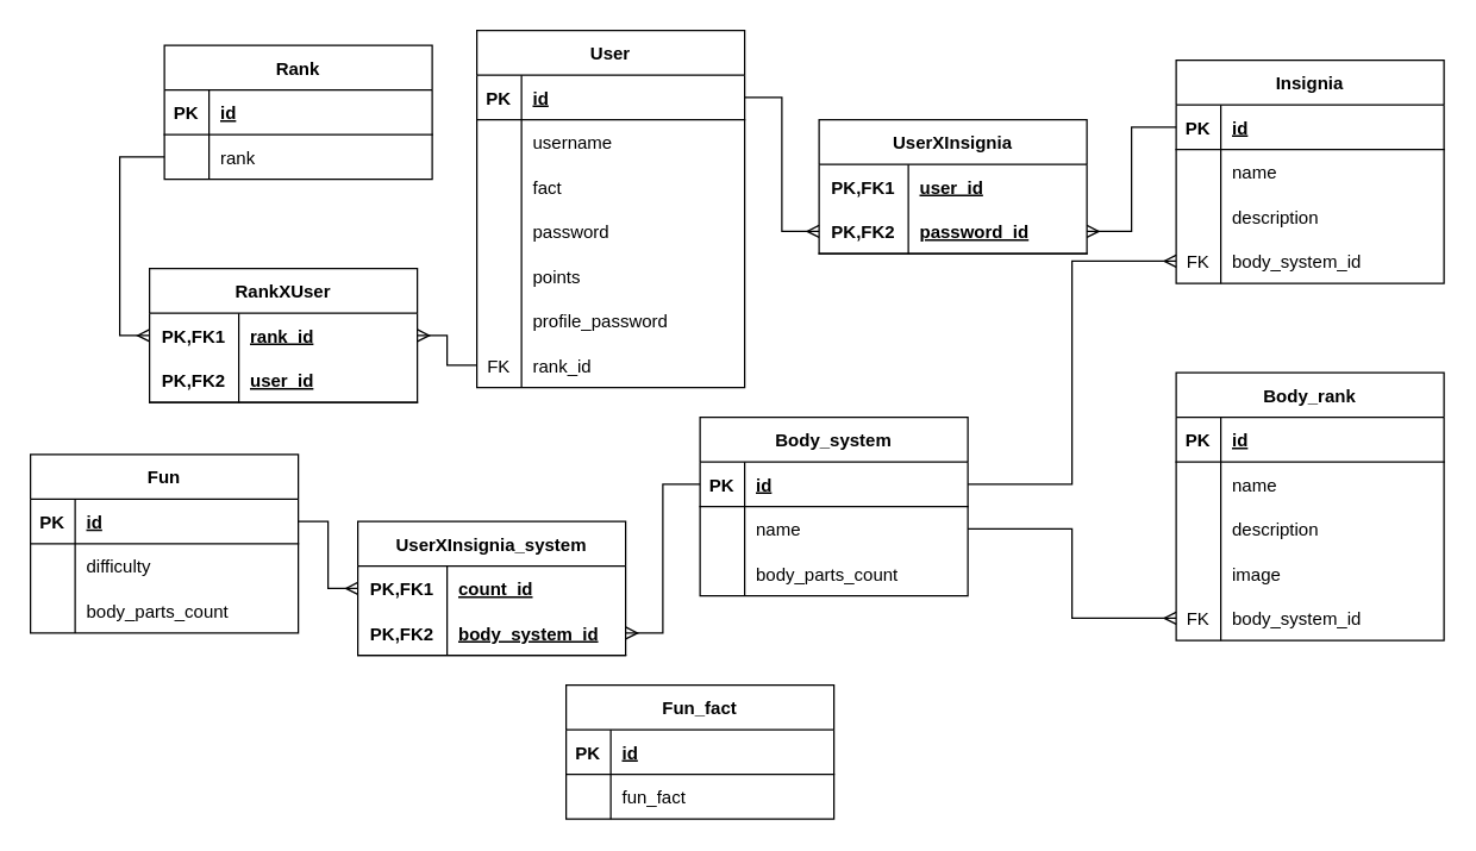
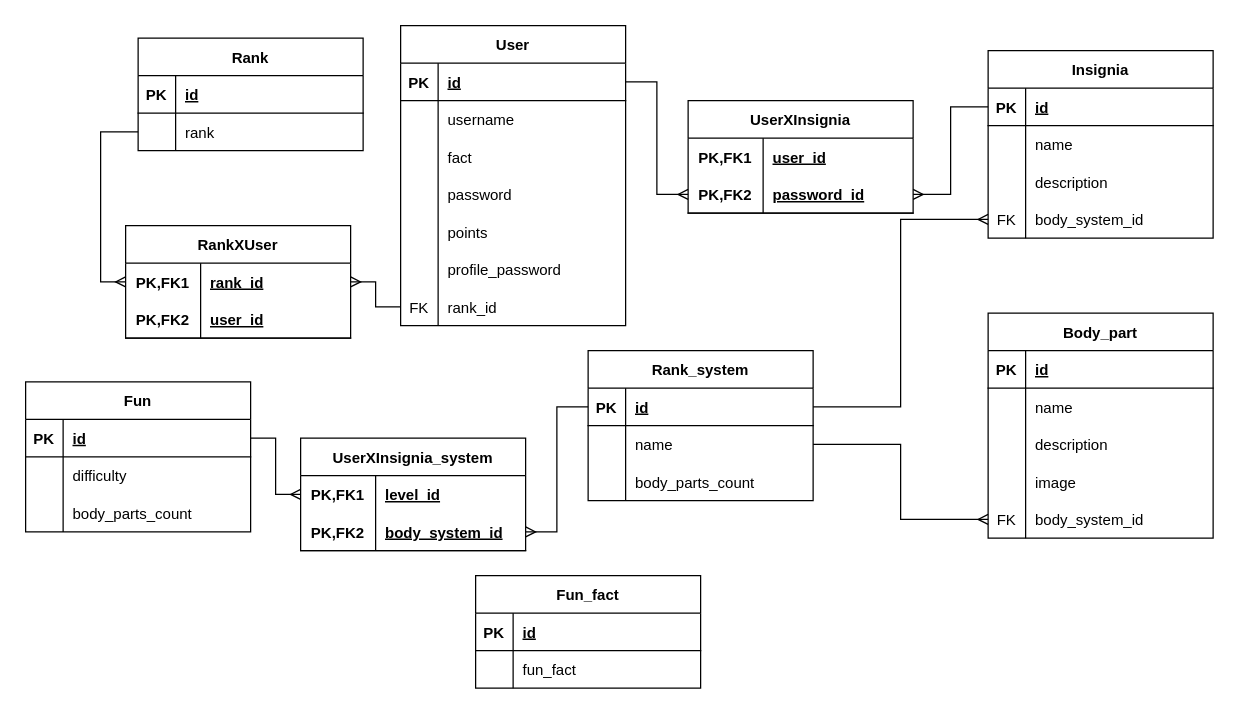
- <mxCell id="47" value="Body_rank" style="shape=table;startSize=30;container=1;collapsible=1;childLayout=tableLayout;fixedRows=1;rowLines=0;fontStyle=1;align=center;resizeLast=1;" parent="1" vertex="1"><mxGeometry x="790" y="250" width="180" height="180" as="geometry" /></mxCell>
+ <mxCell id="47" value="Body_part" style="shape=table;startSize=30;container=1;collapsible=1;childLayout=tableLayout;fixedRows=1;rowLines=0;fontStyle=1;align=center;resizeLast=1;" parent="1" vertex="1"><mxGeometry x="790" y="250" width="180" height="180" as="geometry" /></mxCell>
- <mxCell id="37" value="Body_system" style="shape=table;startSize=30;container=1;collapsible=1;childLayout=tableLayout;fixedRows=1;rowLines=0;fontStyle=1;align=center;resizeLast=1;" parent="1" vertex="1"><mxGeometry x="470" y="280" width="180" height="120" as="geometry" /></mxCell>
+ <mxCell id="37" value="Rank_system" style="shape=table;startSize=30;container=1;collapsible=1;childLayout=tableLayout;fixedRows=1;rowLines=0;fontStyle=1;align=center;resizeLast=1;" parent="1" vertex="1"><mxGeometry x="470" y="280" width="180" height="120" as="geometry" /></mxCell>
- <mxCell id="101" value="count_id" style="shape=partialRectangle;connectable=0;fillColor=none;top=0;left=0;bottom=0;right=0;align=left;spacingLeft=6;fontStyle=5;overflow=hidden;" parent="99" vertex="1"><mxGeometry x="60" width="120" height="30" as="geometry"><mxRectangle width="120" height="30" as="alternateBounds" /></mxGeometry></mxCell>
+ <mxCell id="101" value="level_id" style="shape=partialRectangle;connectable=0;fillColor=none;top=0;left=0;bottom=0;right=0;align=left;spacingLeft=6;fontStyle=5;overflow=hidden;" parent="99" vertex="1"><mxGeometry x="60" width="120" height="30" as="geometry"><mxRectangle width="120" height="30" as="alternateBounds" /></mxGeometry></mxCell>
